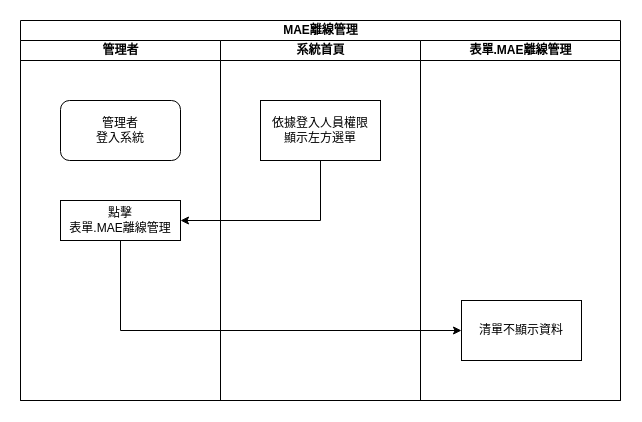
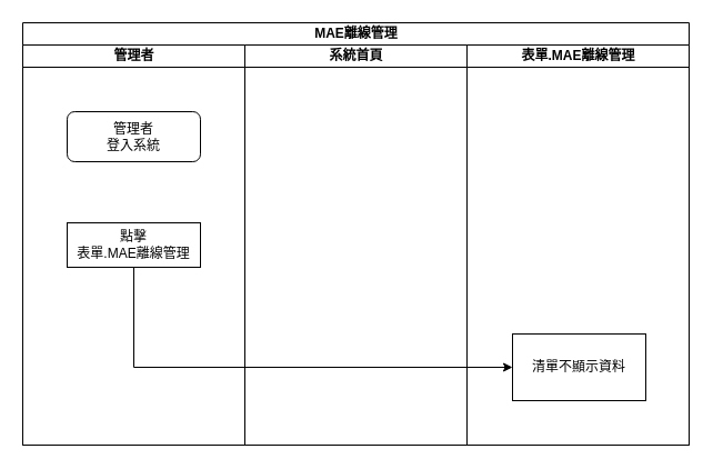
- <mxCell id="4" value="管理者&lt;br&gt;登入系統" style="rounded=1;whiteSpace=wrap;html=1;" parent="3" vertex="1"><mxGeometry x="40" y="60" width="120" height="60" as="geometry" /></mxCell>
+ <mxCell id="4" value="管理者&lt;br&gt;登入系統" style="rounded=1;whiteSpace=wrap;html=1;" parent="3" vertex="1"><mxGeometry x="40" y="60" width="120" height="45" as="geometry" /></mxCell>
- <mxCell id="7" value="依據登入人員權限&lt;br&gt;顯示左方選單" style="rounded=0;whiteSpace=wrap;html=1;" parent="6" vertex="1"><mxGeometry x="40" y="60" width="120" height="60" as="geometry" /></mxCell>
- <mxCell id="10" style="edgeStyle=orthogonalEdgeStyle;rounded=0;orthogonalLoop=1;jettySize=auto;html=1;exitX=0.5;exitY=1;exitDx=0;exitDy=0;entryX=1;entryY=0.5;entryDx=0;entryDy=0;" parent="2" source="7" target="5" edge="1"><mxGeometry relative="1" as="geometry" /></mxCell>
